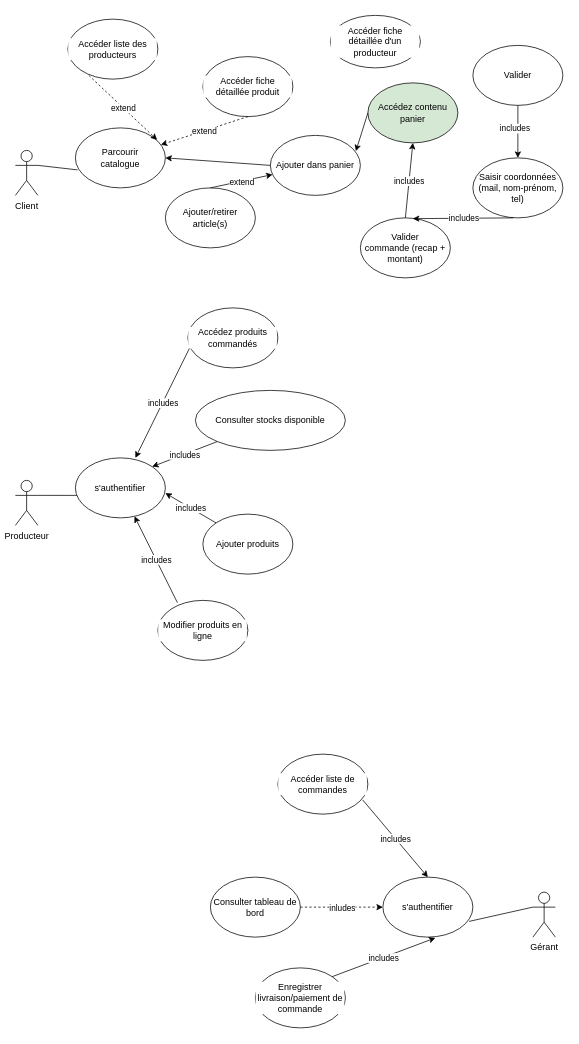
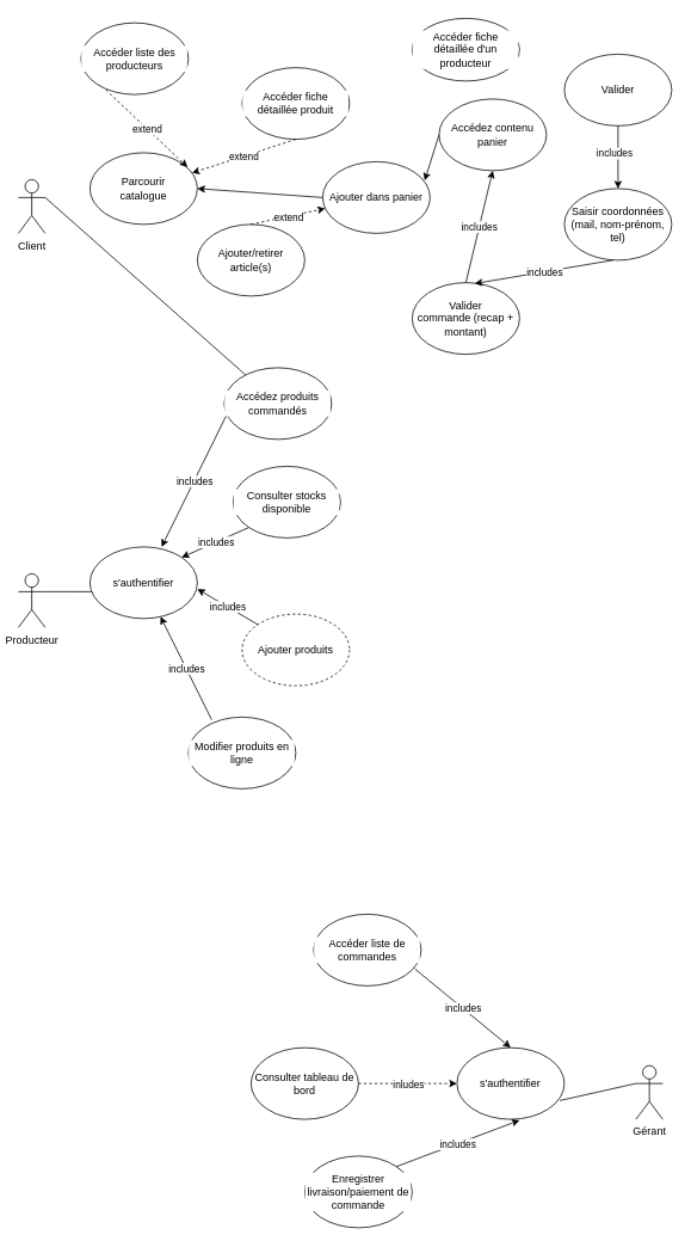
- <mxCell id="51" value="Accéder fiche détaillée d'un producteur" style="ellipse;whiteSpace=wrap;html=1;labelBackgroundColor=default;fillColor=default;strokeColor=default;fontColor=default;" vertex="1" parent="1"><mxGeometry x="440" y="20" width="120" height="70" as="geometry" /></mxCell>
+ <mxCell id="51" value="Accéder fiche détaillée d'un producteur" style="ellipse;whiteSpace=wrap;html=1;labelBackgroundColor=default;fillColor=default;strokeColor=default;fontColor=default;" vertex="1" parent="1"><mxGeometry x="460" width="120" height="70" as="geometry" y="20" /></mxCell>
- <mxCell id="52" value="Accédez contenu panier" style="ellipse;whiteSpace=wrap;html=1;fontColor=default;fillColor=#d5e8d4;" vertex="1" parent="1"><mxGeometry x="490" y="110" width="120" height="80" as="geometry" /></mxCell>
+ <mxCell id="52" value="Accédez contenu panier" style="ellipse;whiteSpace=wrap;html=1;fontColor=default;" vertex="1" parent="1"><mxGeometry x="490" y="110" width="120" height="80" as="geometry" /></mxCell>
- <mxCell id="5" value="" style="endArrow=none;html=1;rounded=0;labelBackgroundColor=default;fontColor=default;strokeColor=default;exitX=1;exitY=0.333;exitDx=0;exitDy=0;exitPerimeter=0;entryX=0.025;entryY=0.7;entryDx=0;entryDy=0;entryPerimeter=0;" parent="1" source="2" target="3" edge="1"><mxGeometry width="50" height="50" relative="1" as="geometry"><mxPoint x="340" y="420" as="sourcePoint" /><mxPoint x="390" y="370" as="targetPoint" /></mxGeometry></mxCell>
+ <mxCell id="5" value="" style="endArrow=none;html=1;rounded=0;labelBackgroundColor=default;fontColor=default;strokeColor=default;exitX=1;exitY=0.333;exitDx=0;exitDy=0;exitPerimeter=0;" parent="1" source="2" target="23" edge="1"><mxGeometry width="50" height="50" relative="1" as="geometry"><mxPoint x="340" y="420" as="sourcePoint" /><mxPoint x="390" y="370" as="targetPoint" /></mxGeometry></mxCell>
- <mxCell id="13" value="" style="endArrow=classic;html=1;rounded=0;labelBackgroundColor=default;fontColor=default;strokeColor=default;exitX=0.5;exitY=0;exitDx=0;exitDy=0;dashed=0;" parent="1" source="12" target="4" edge="1"><mxGeometry relative="1" as="geometry"><mxPoint x="310" y="270" as="sourcePoint" /><mxPoint x="440" y="131" as="targetPoint" /></mxGeometry></mxCell>
+ <mxCell id="13" value="" style="endArrow=classic;html=1;rounded=0;labelBackgroundColor=default;fontColor=default;strokeColor=default;exitX=0.5;exitY=0;exitDx=0;exitDy=0;dashed=1;" parent="1" source="12" target="4" edge="1"><mxGeometry relative="1" as="geometry"><mxPoint x="310" y="270" as="sourcePoint" /><mxPoint x="440" y="131" as="targetPoint" /></mxGeometry></mxCell>
- <mxCell id="6" value="&lt;div&gt;Valider&lt;br&gt;&lt;/div&gt;&lt;div&gt;commande (recap + montant)&lt;br&gt;&lt;/div&gt;" style="ellipse;whiteSpace=wrap;html=1;fontColor=default;strokeColor=default;fillColor=default;" parent="1" vertex="1"><mxGeometry x="480" y="290" width="120" height="80" as="geometry" /></mxCell>
+ <mxCell id="6" value="&lt;div&gt;Valider&lt;br&gt;&lt;/div&gt;&lt;div&gt;commande (recap + montant)&lt;br&gt;&lt;/div&gt;" style="ellipse;whiteSpace=wrap;html=1;fontColor=default;strokeColor=default;fillColor=default;" parent="1" vertex="1"><mxGeometry x="460" y="315" width="120" height="80" as="geometry" /></mxCell>
- <mxCell id="24" value="Consulter stocks disponible" style="ellipse;whiteSpace=wrap;html=1;labelBackgroundColor=default;fontColor=default;strokeColor=default;fillColor=default;" parent="1" vertex="1"><mxGeometry x="260" y="520" width="200" height="80" as="geometry" /></mxCell>
+ <mxCell id="24" value="Consulter stocks disponible" style="ellipse;whiteSpace=wrap;html=1;labelBackgroundColor=default;fontColor=default;strokeColor=default;fillColor=default;" parent="1" vertex="1"><mxGeometry x="260" y="520" width="120" height="80" as="geometry" /></mxCell>
- <mxCell id="25" value="Ajouter produits" style="ellipse;whiteSpace=wrap;html=1;labelBackgroundColor=default;fontColor=default;strokeColor=default;fillColor=default;" parent="1" vertex="1"><mxGeometry x="270" y="685" width="120" height="80" as="geometry" /></mxCell>
+ <mxCell id="25" value="Ajouter produits" style="ellipse;whiteSpace=wrap;html=1;labelBackgroundColor=default;fontColor=default;strokeColor=default;fillColor=default;dashed=1;" parent="1" vertex="1"><mxGeometry x="270" y="685" width="120" height="80" as="geometry" /></mxCell>
- <mxCell id="30" value="Accéder liste de commandes" style="ellipse;whiteSpace=wrap;html=1;labelBackgroundColor=default;fontColor=default;strokeColor=default;fillColor=default;" parent="1" vertex="1"><mxGeometry x="370" y="1005" width="120" height="80" as="geometry" /></mxCell>
+ <mxCell id="30" value="Accéder liste de commandes" style="ellipse;whiteSpace=wrap;html=1;labelBackgroundColor=default;fontColor=default;strokeColor=default;fillColor=default;" parent="1" vertex="1"><mxGeometry x="350" y="1020" width="120" height="80" as="geometry" /></mxCell>
